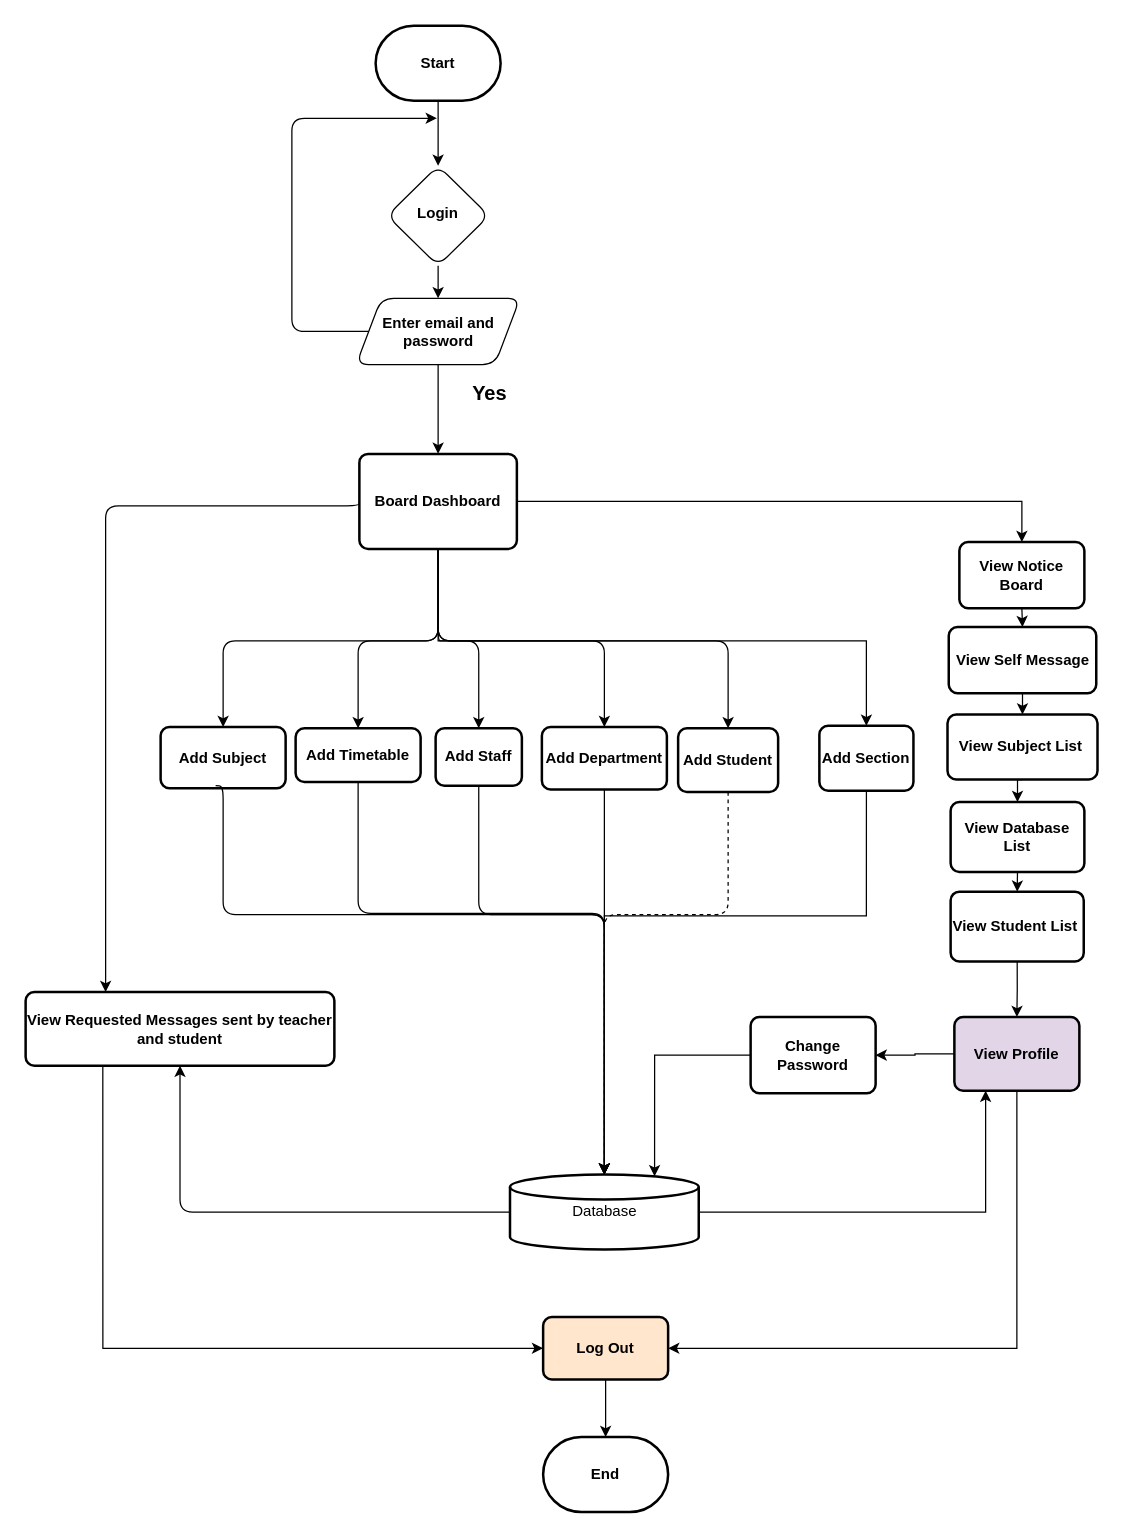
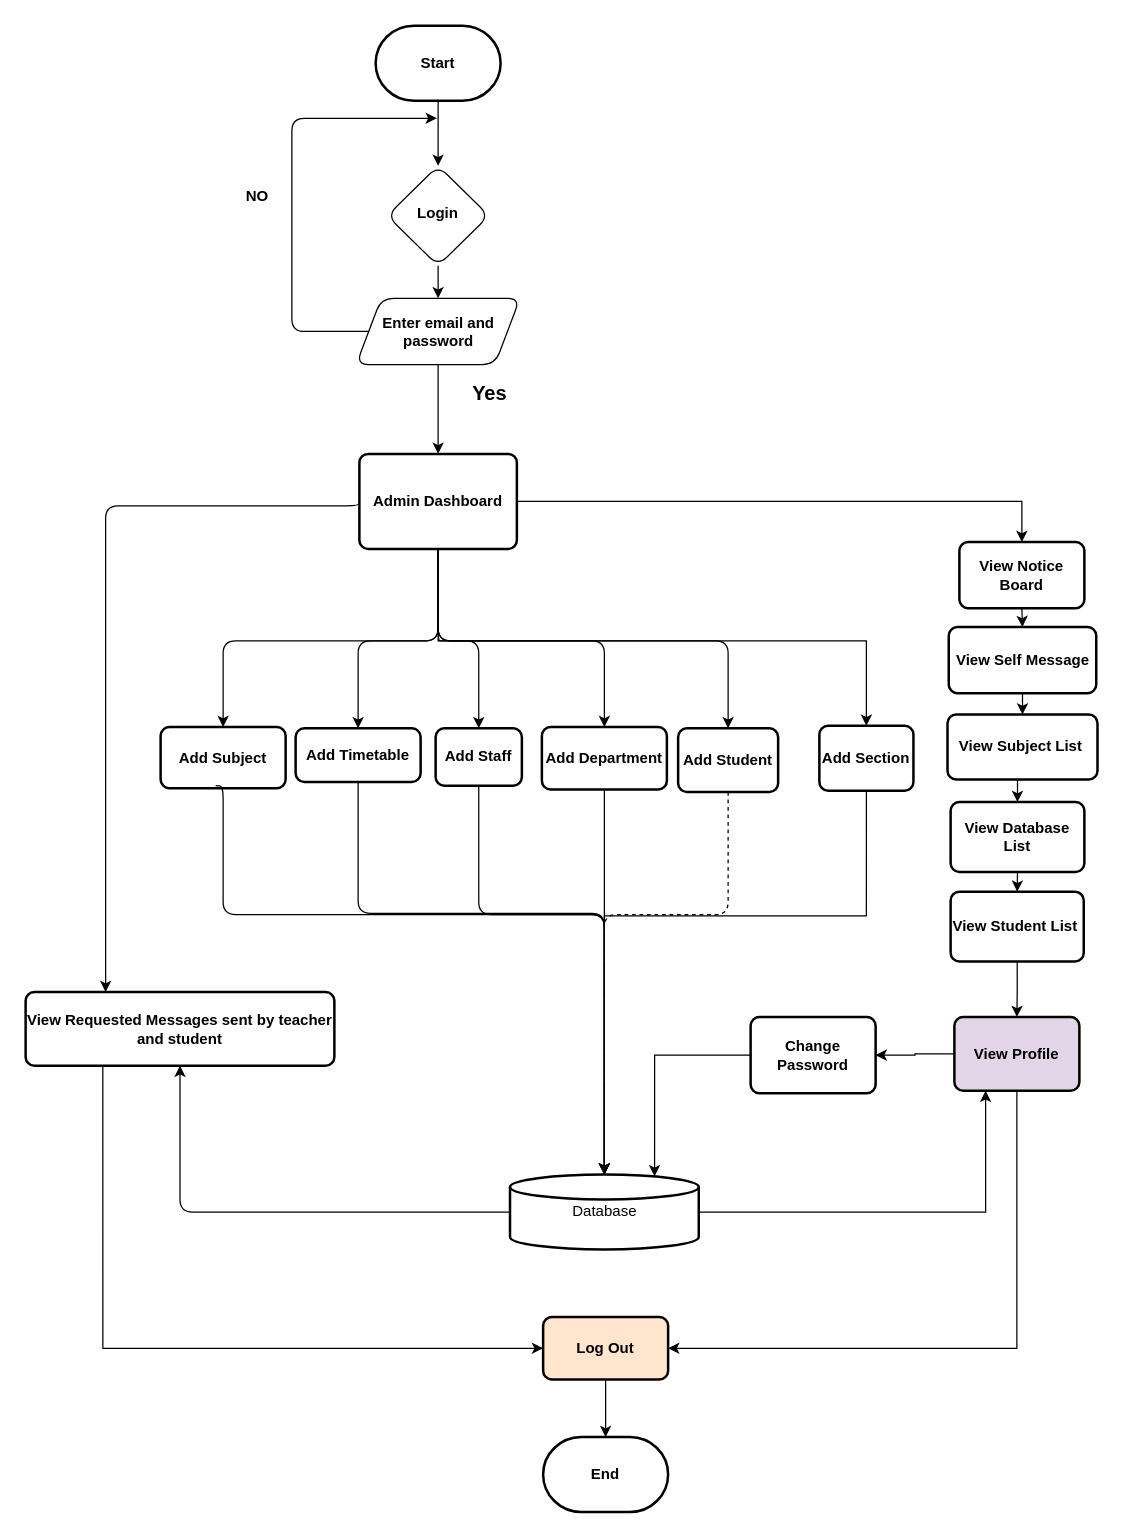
+ <mxCell id="6" value="&lt;b&gt;NO&lt;/b&gt;" style="text;html=1;align=center;verticalAlign=middle;resizable=0;points=[];autosize=1;strokeColor=none;fillColor=none;labelBackgroundColor=none;rounded=1;" vertex="1" parent="1"><mxGeometry x="185" y="142" width="40" height="30" as="geometry" /></mxCell>
- <mxCell id="34" value="&lt;b&gt;Board Dashboard&lt;/b&gt;" style="rounded=1;whiteSpace=wrap;html=1;absoluteArcSize=1;arcSize=14;strokeWidth=2;labelBackgroundColor=none;" vertex="1" parent="1"><mxGeometry x="287" y="362.5" width="126" height="76" as="geometry" /></mxCell>
+ <mxCell id="34" value="&lt;b&gt;Admin Dashboard&lt;/b&gt;" style="rounded=1;whiteSpace=wrap;html=1;absoluteArcSize=1;arcSize=14;strokeWidth=2;labelBackgroundColor=none;" vertex="1" parent="1"><mxGeometry x="287" y="362.5" width="126" height="76" as="geometry" /></mxCell>
